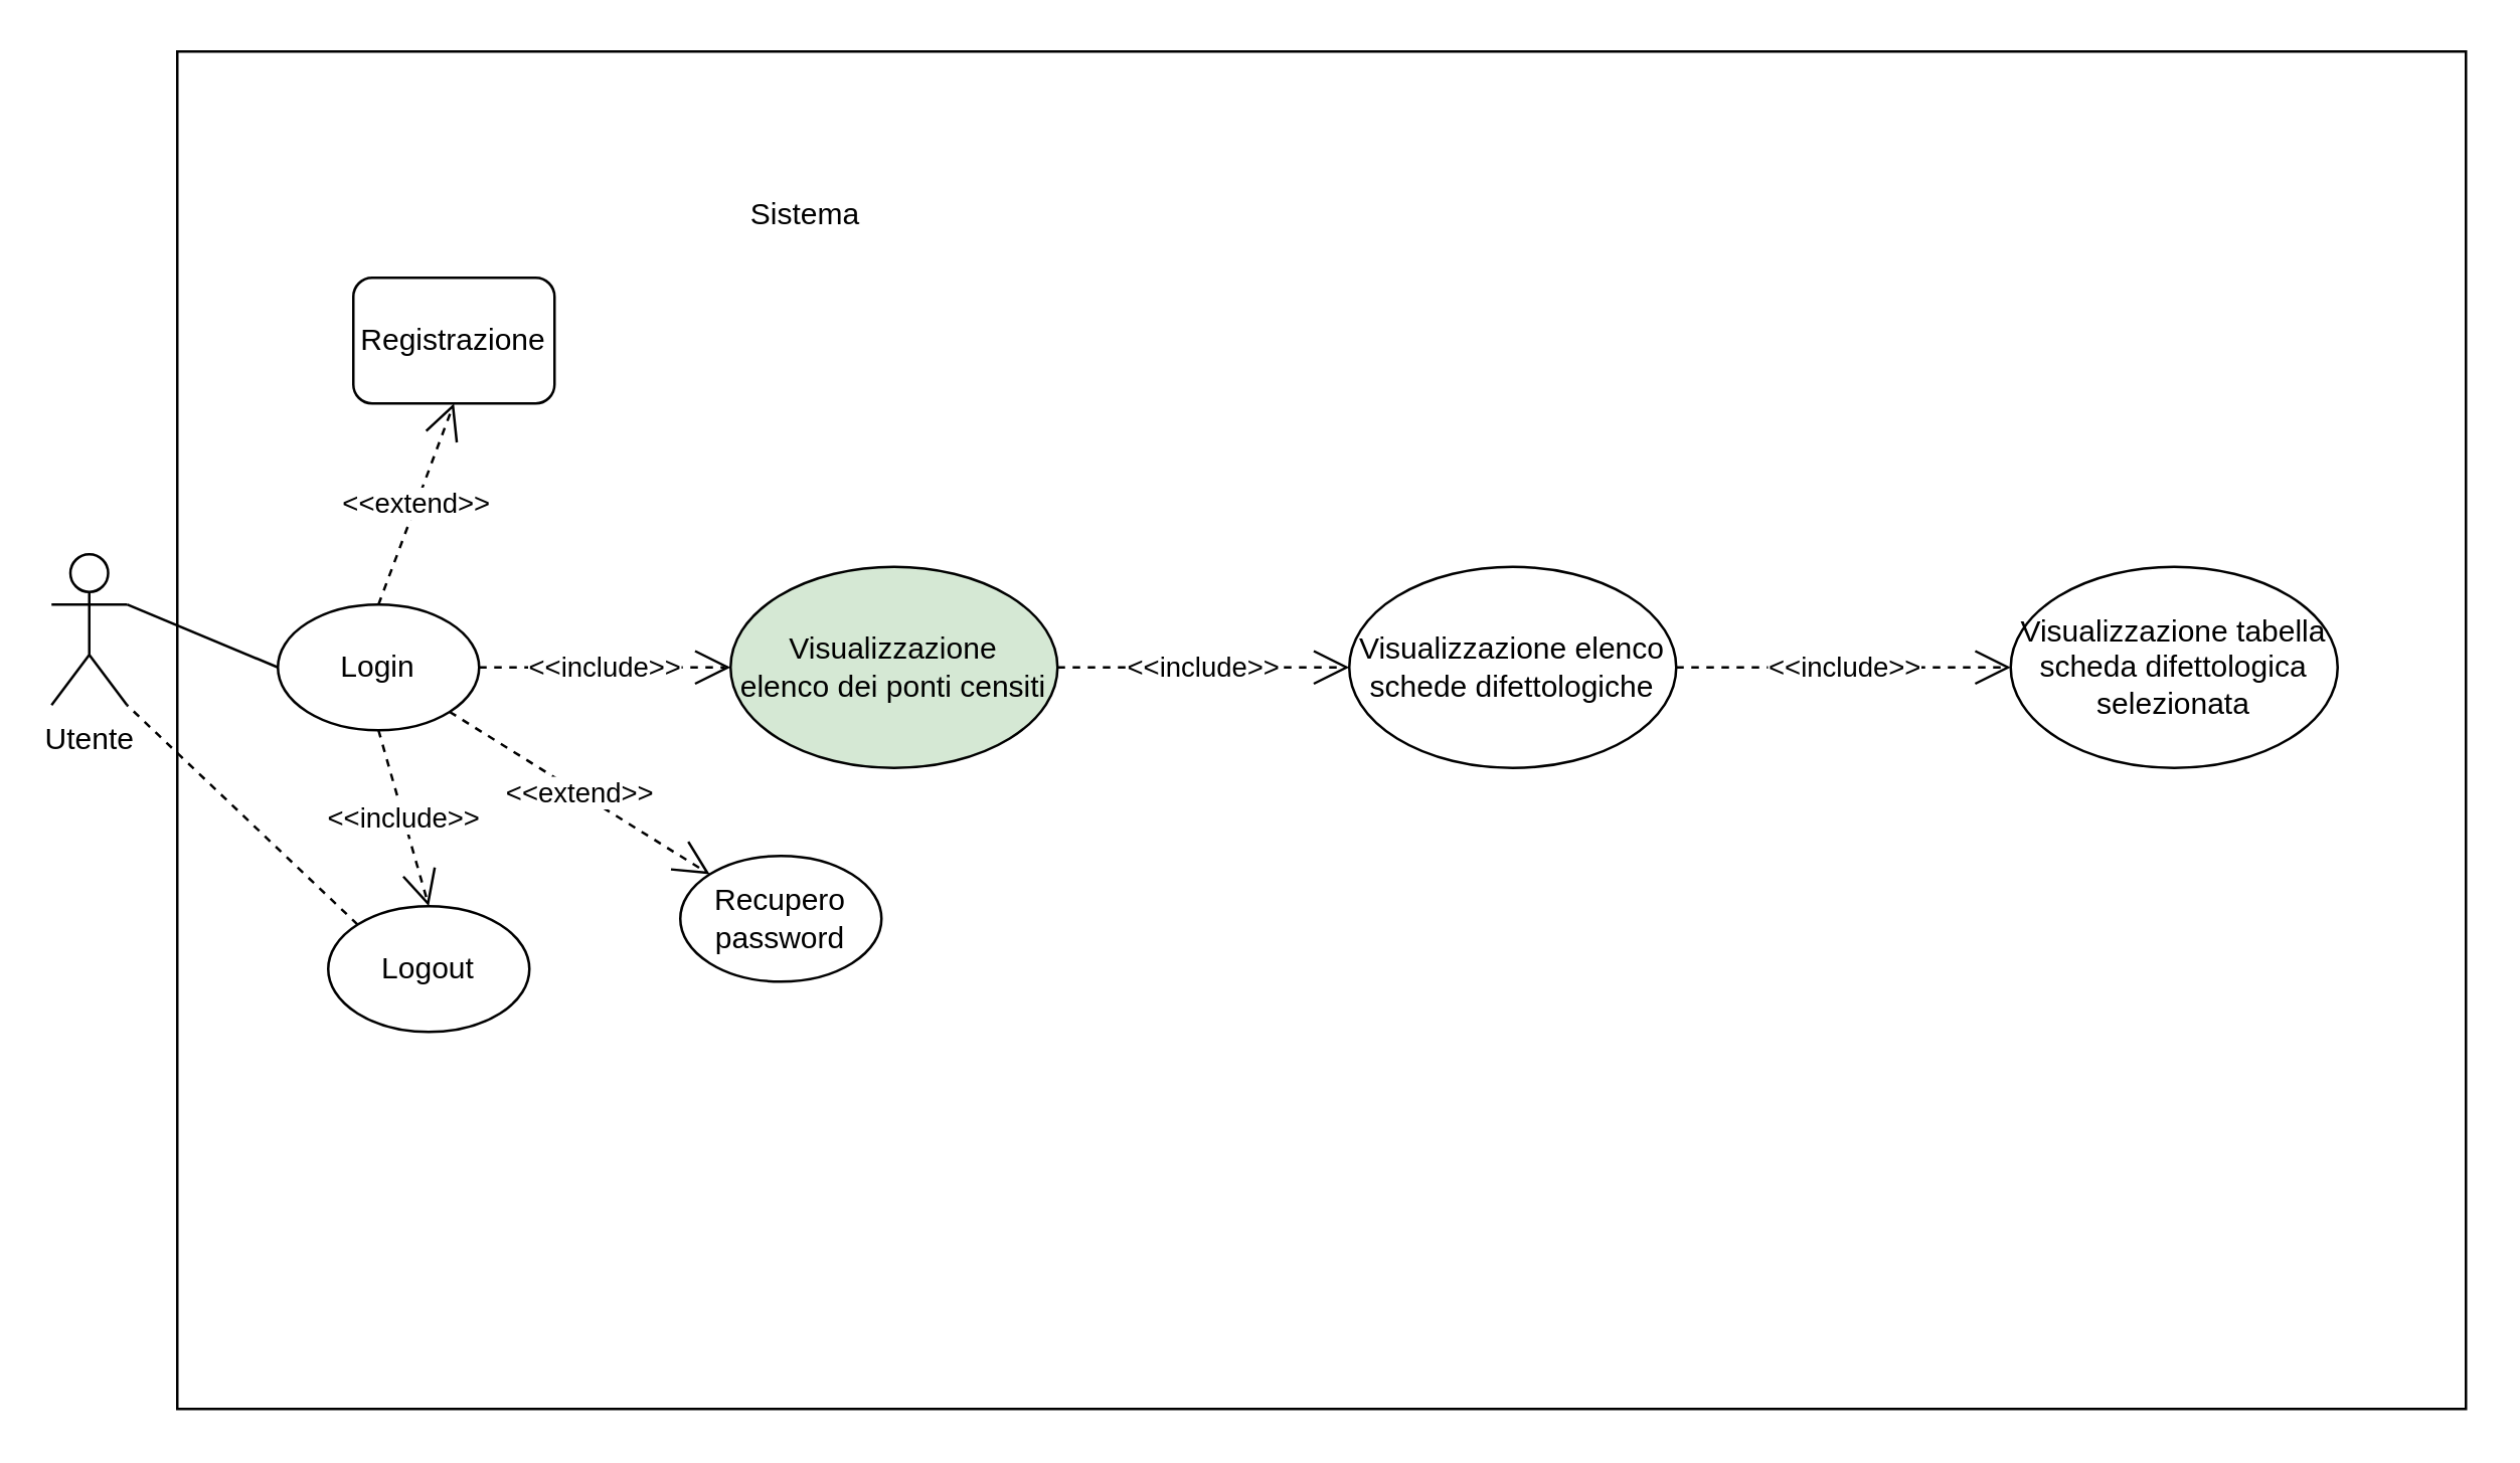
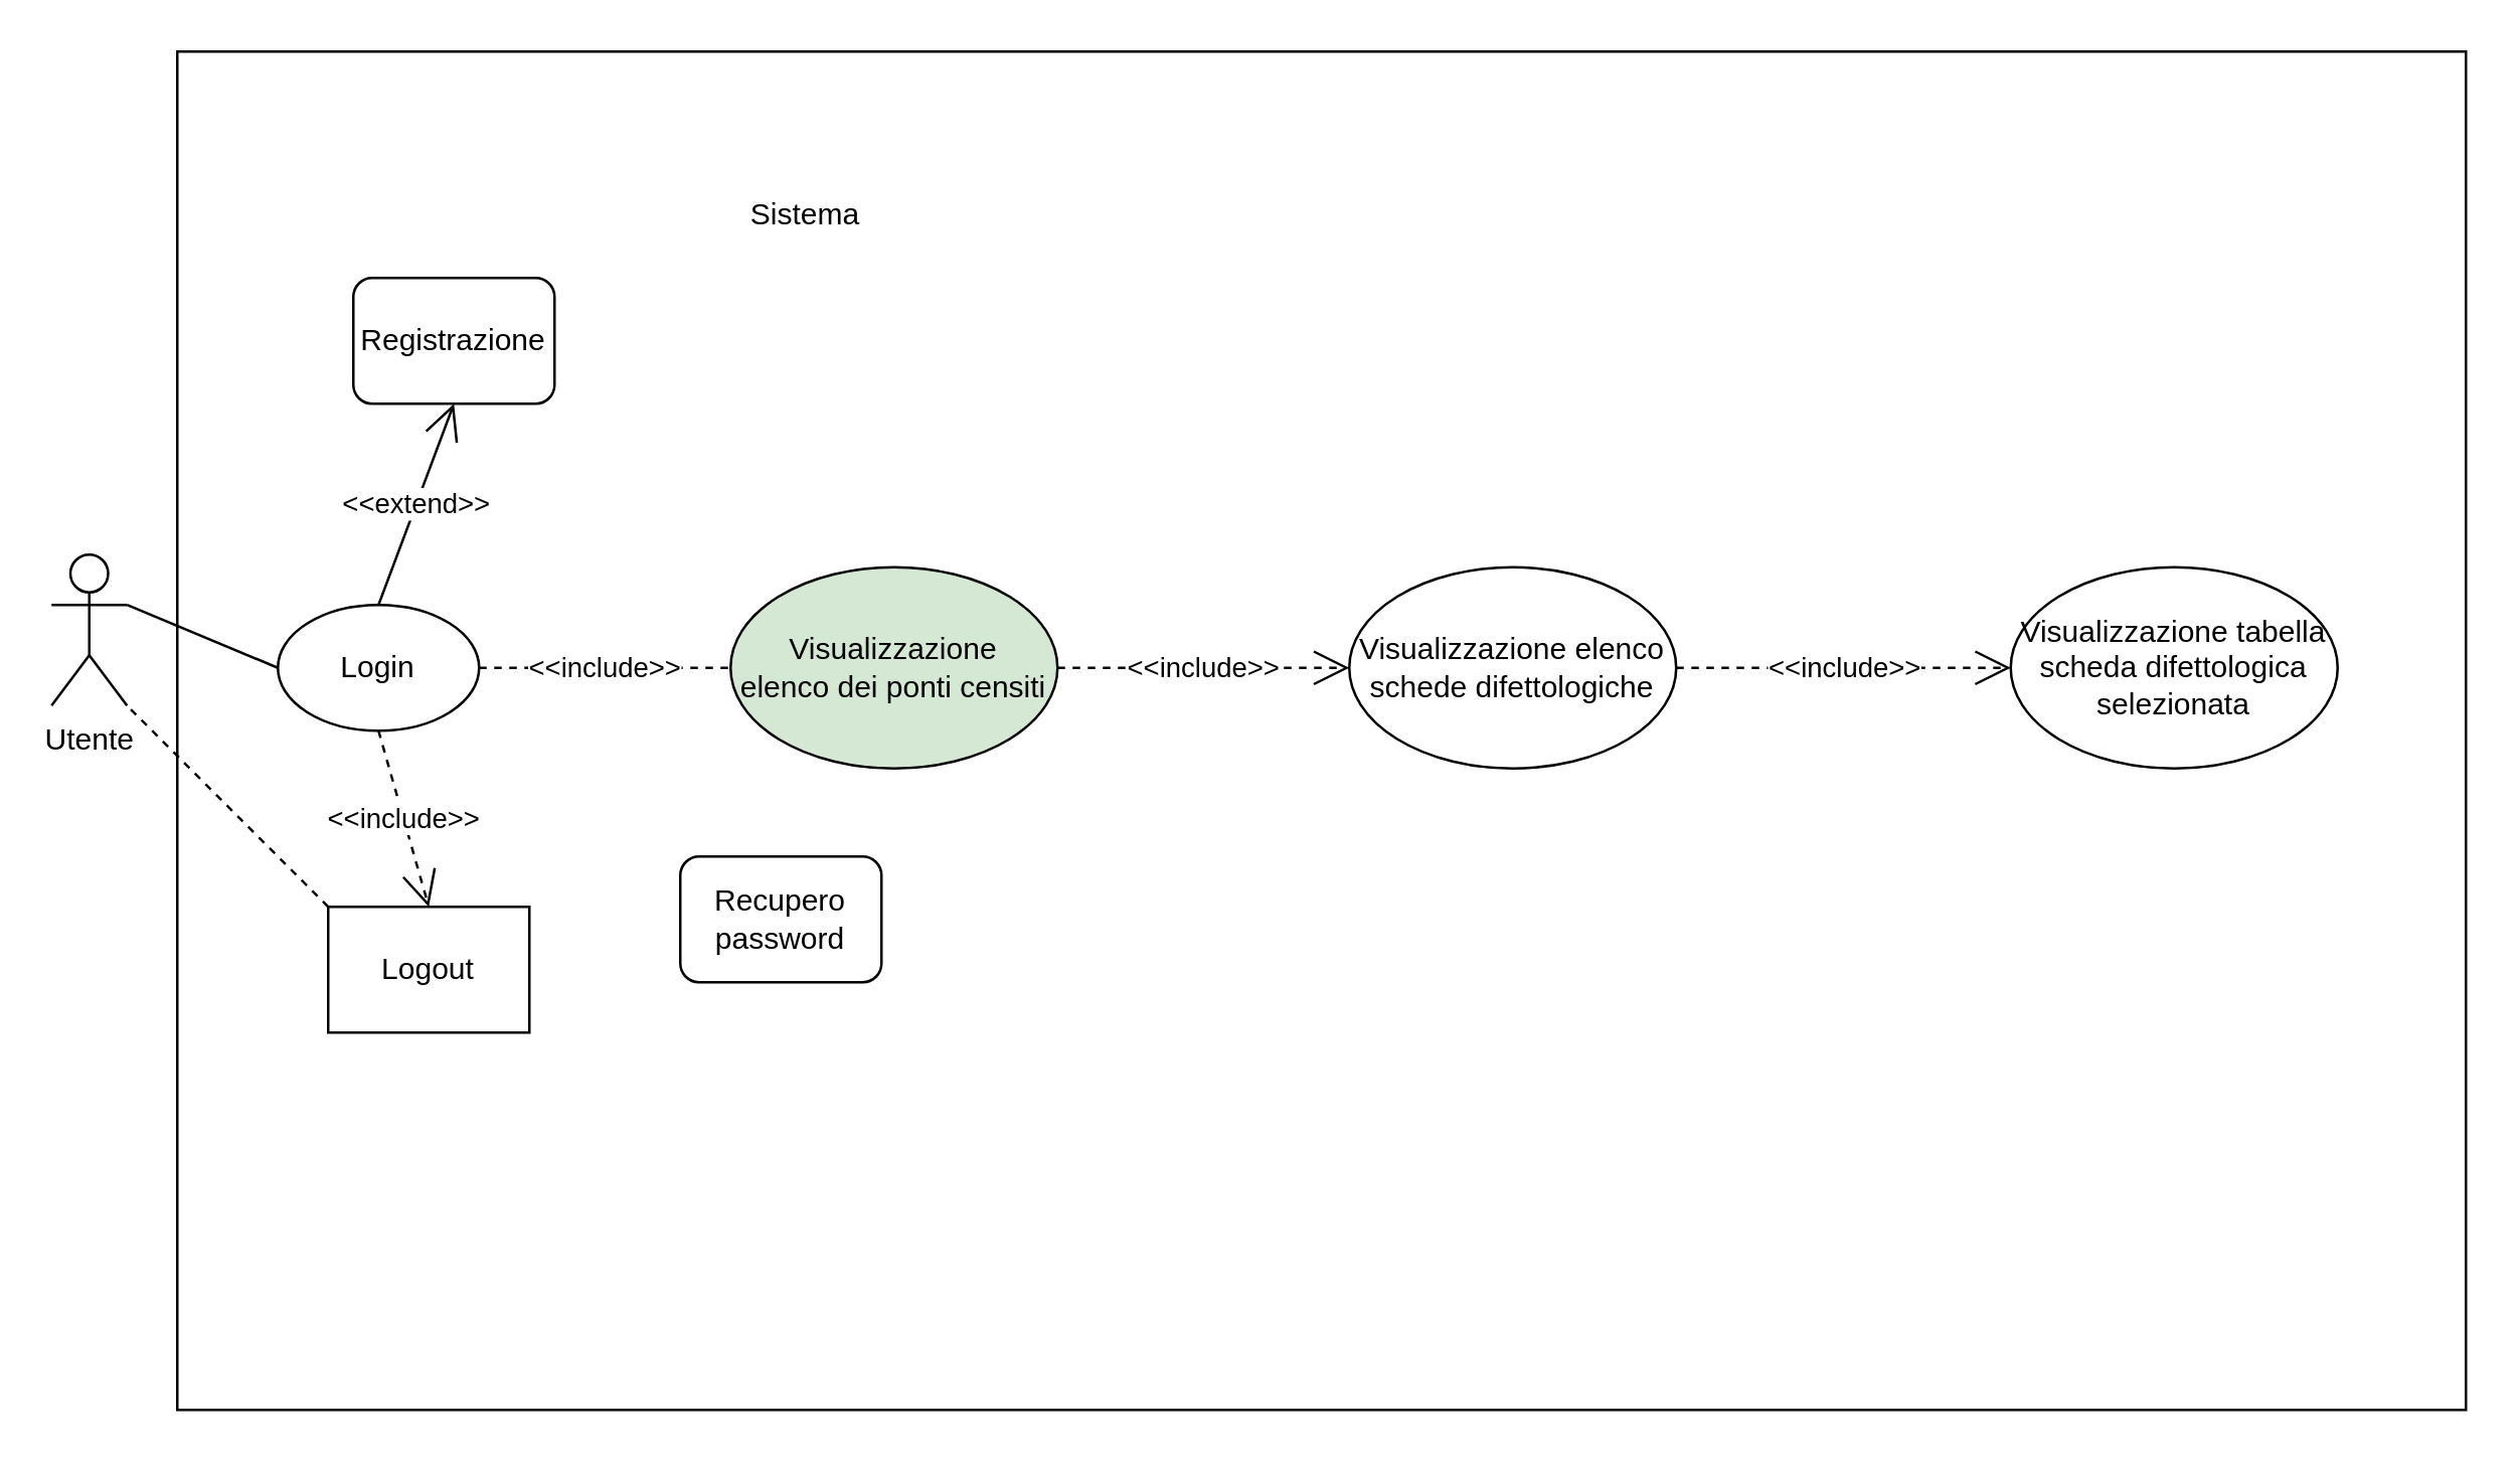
- <mxCell id="18" value="&amp;lt;&amp;lt;extend&amp;gt;&amp;gt;" style="endArrow=open;endSize=12;dashed=1;html=1;rounded=0;exitX=0.5;exitY=0;exitDx=0;exitDy=0;entryX=0.5;entryY=1;entryDx=0;entryDy=0;" edge="1" parent="1" source="4" target="16"><mxGeometry width="160" relative="1" as="geometry"><mxPoint x="200" y="275" as="sourcePoint" /><mxPoint x="300" y="275" as="targetPoint" /></mxGeometry></mxCell>
+ <mxCell id="18" value="&amp;lt;&amp;lt;extend&amp;gt;&amp;gt;" style="endArrow=open;endSize=12;dashed=0;html=1;rounded=0;exitX=0.5;exitY=0;exitDx=0;exitDy=0;entryX=0.5;entryY=1;entryDx=0;entryDy=0;" edge="1" parent="1" source="4" target="16"><mxGeometry width="160" relative="1" as="geometry"><mxPoint x="200" y="275" as="sourcePoint" /><mxPoint x="300" y="275" as="targetPoint" /></mxGeometry></mxCell>
- <mxCell id="12" value="&amp;lt;&amp;lt;include&amp;gt;&amp;gt;" style="endArrow=open;endSize=12;dashed=1;html=1;rounded=0;exitX=1;exitY=0.5;exitDx=0;exitDy=0;entryX=0;entryY=0.5;entryDx=0;entryDy=0;" parent="1" source="4" target="6" edge="1"><mxGeometry width="160" relative="1" as="geometry"><mxPoint x="160" y="300" as="sourcePoint" /><mxPoint x="180" y="370" as="targetPoint" /></mxGeometry></mxCell>
+ <mxCell id="12" value="&amp;lt;&amp;lt;include&amp;gt;&amp;gt;" style="endArrow=none;endSize=12;dashed=1;html=1;rounded=0;exitX=1;exitY=0.5;exitDx=0;exitDy=0;entryX=0;entryY=0.5;entryDx=0;entryDy=0;" parent="1" source="4" target="6" edge="1"><mxGeometry width="160" relative="1" as="geometry"><mxPoint x="160" y="300" as="sourcePoint" /><mxPoint x="180" y="370" as="targetPoint" /></mxGeometry></mxCell>
- <mxCell id="19" value="&amp;lt;&amp;lt;extend&amp;gt;&amp;gt;" style="endArrow=open;endSize=12;dashed=1;html=1;rounded=0;exitX=1;exitY=1;exitDx=0;exitDy=0;entryX=0;entryY=0;entryDx=0;entryDy=0;" edge="1" parent="1" source="4" target="17"><mxGeometry width="160" relative="1" as="geometry"><mxPoint x="160" y="250" as="sourcePoint" /><mxPoint x="190" y="170" as="targetPoint" /></mxGeometry></mxCell>
- <mxCell id="17" value="&lt;div&gt;Recupero&lt;/div&gt;&lt;div&gt;password&lt;br&gt;&lt;/div&gt;" style="ellipse;whiteSpace=wrap;html=1;movable=1;resizable=1;rotatable=1;deletable=1;editable=1;locked=0;connectable=1;" vertex="1" parent="1"><mxGeometry x="270" y="340" width="80" height="50" as="geometry" /></mxCell>
+ <mxCell id="17" value="&lt;div&gt;Recupero&lt;/div&gt;&lt;div&gt;password&lt;br&gt;&lt;/div&gt;" style="whiteSpace=wrap;html=1;movable=1;resizable=1;rotatable=1;deletable=1;editable=1;locked=0;connectable=1;rounded=1;" vertex="1" parent="1"><mxGeometry x="270" y="340" width="80" height="50" as="geometry" /></mxCell>
- <mxCell id="5" value="&lt;div&gt;Logout&lt;/div&gt;" style="ellipse;whiteSpace=wrap;html=1;" parent="1" vertex="1"><mxGeometry x="130" y="360" width="80" height="50" as="geometry" /></mxCell>
+ <mxCell id="5" value="&lt;div&gt;Logout&lt;/div&gt;" style="whiteSpace=wrap;html=1;rounded=0;" parent="1" vertex="1"><mxGeometry x="130" y="360" width="80" height="50" as="geometry" /></mxCell>
